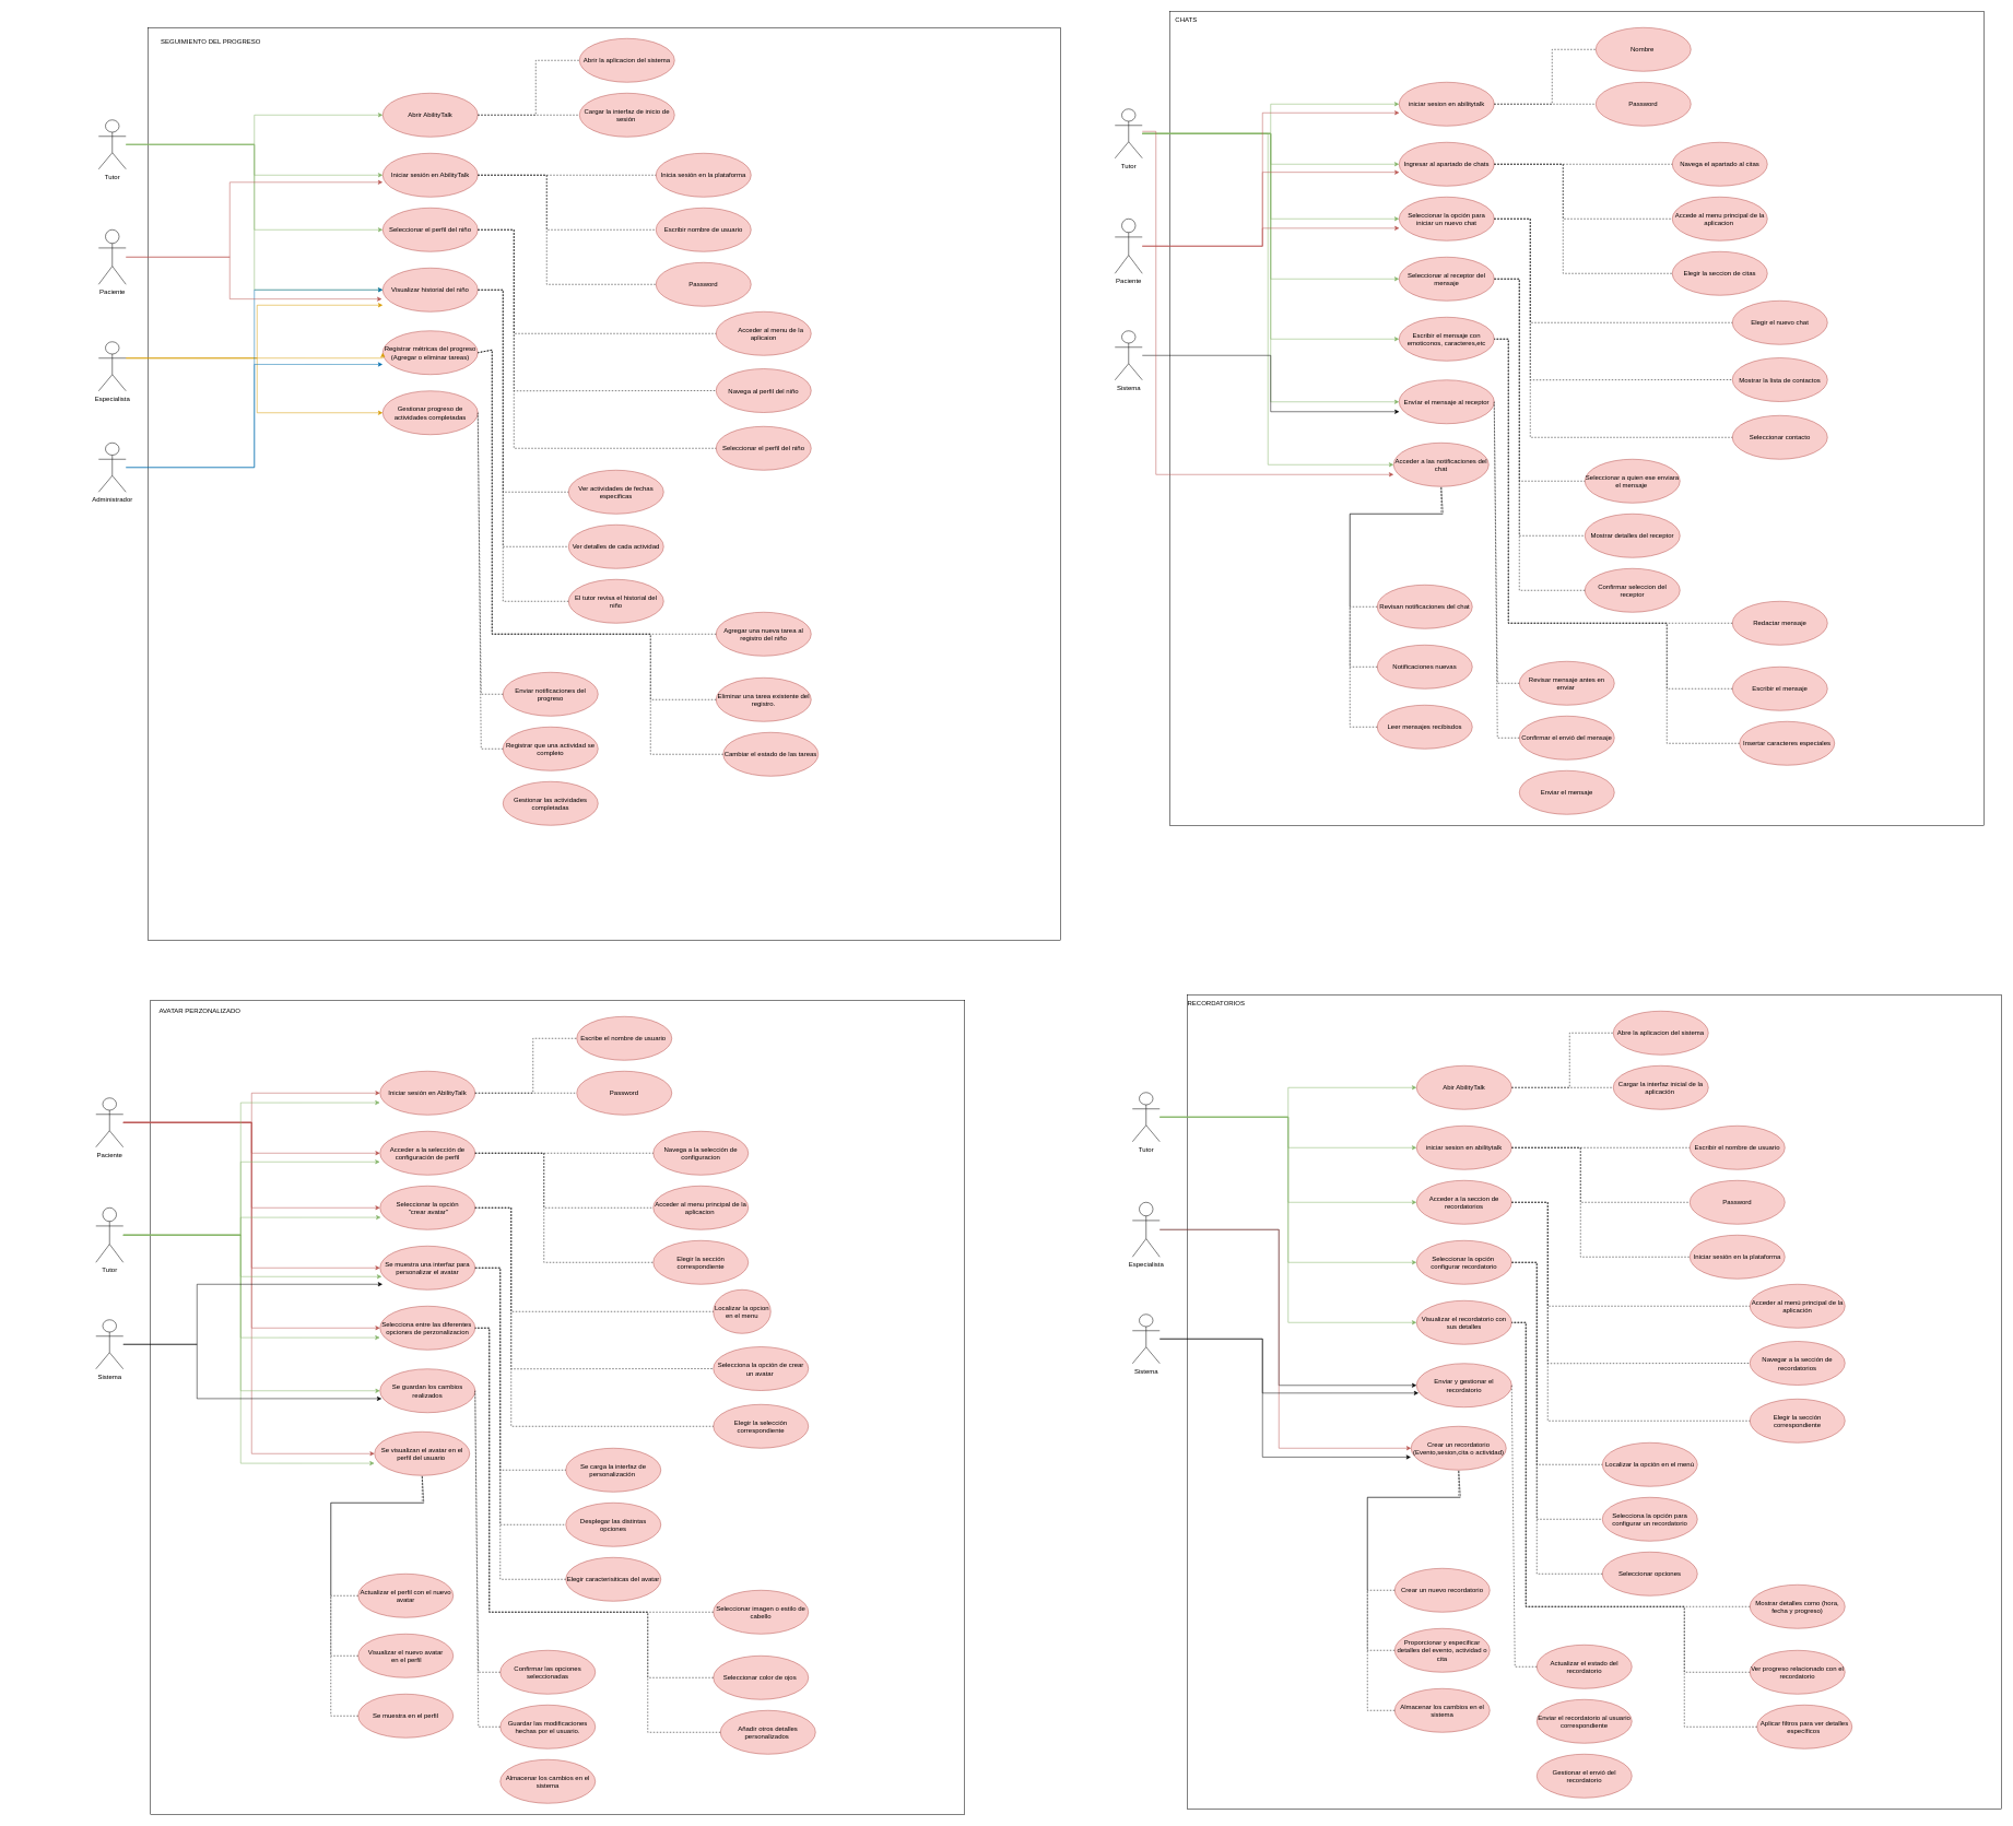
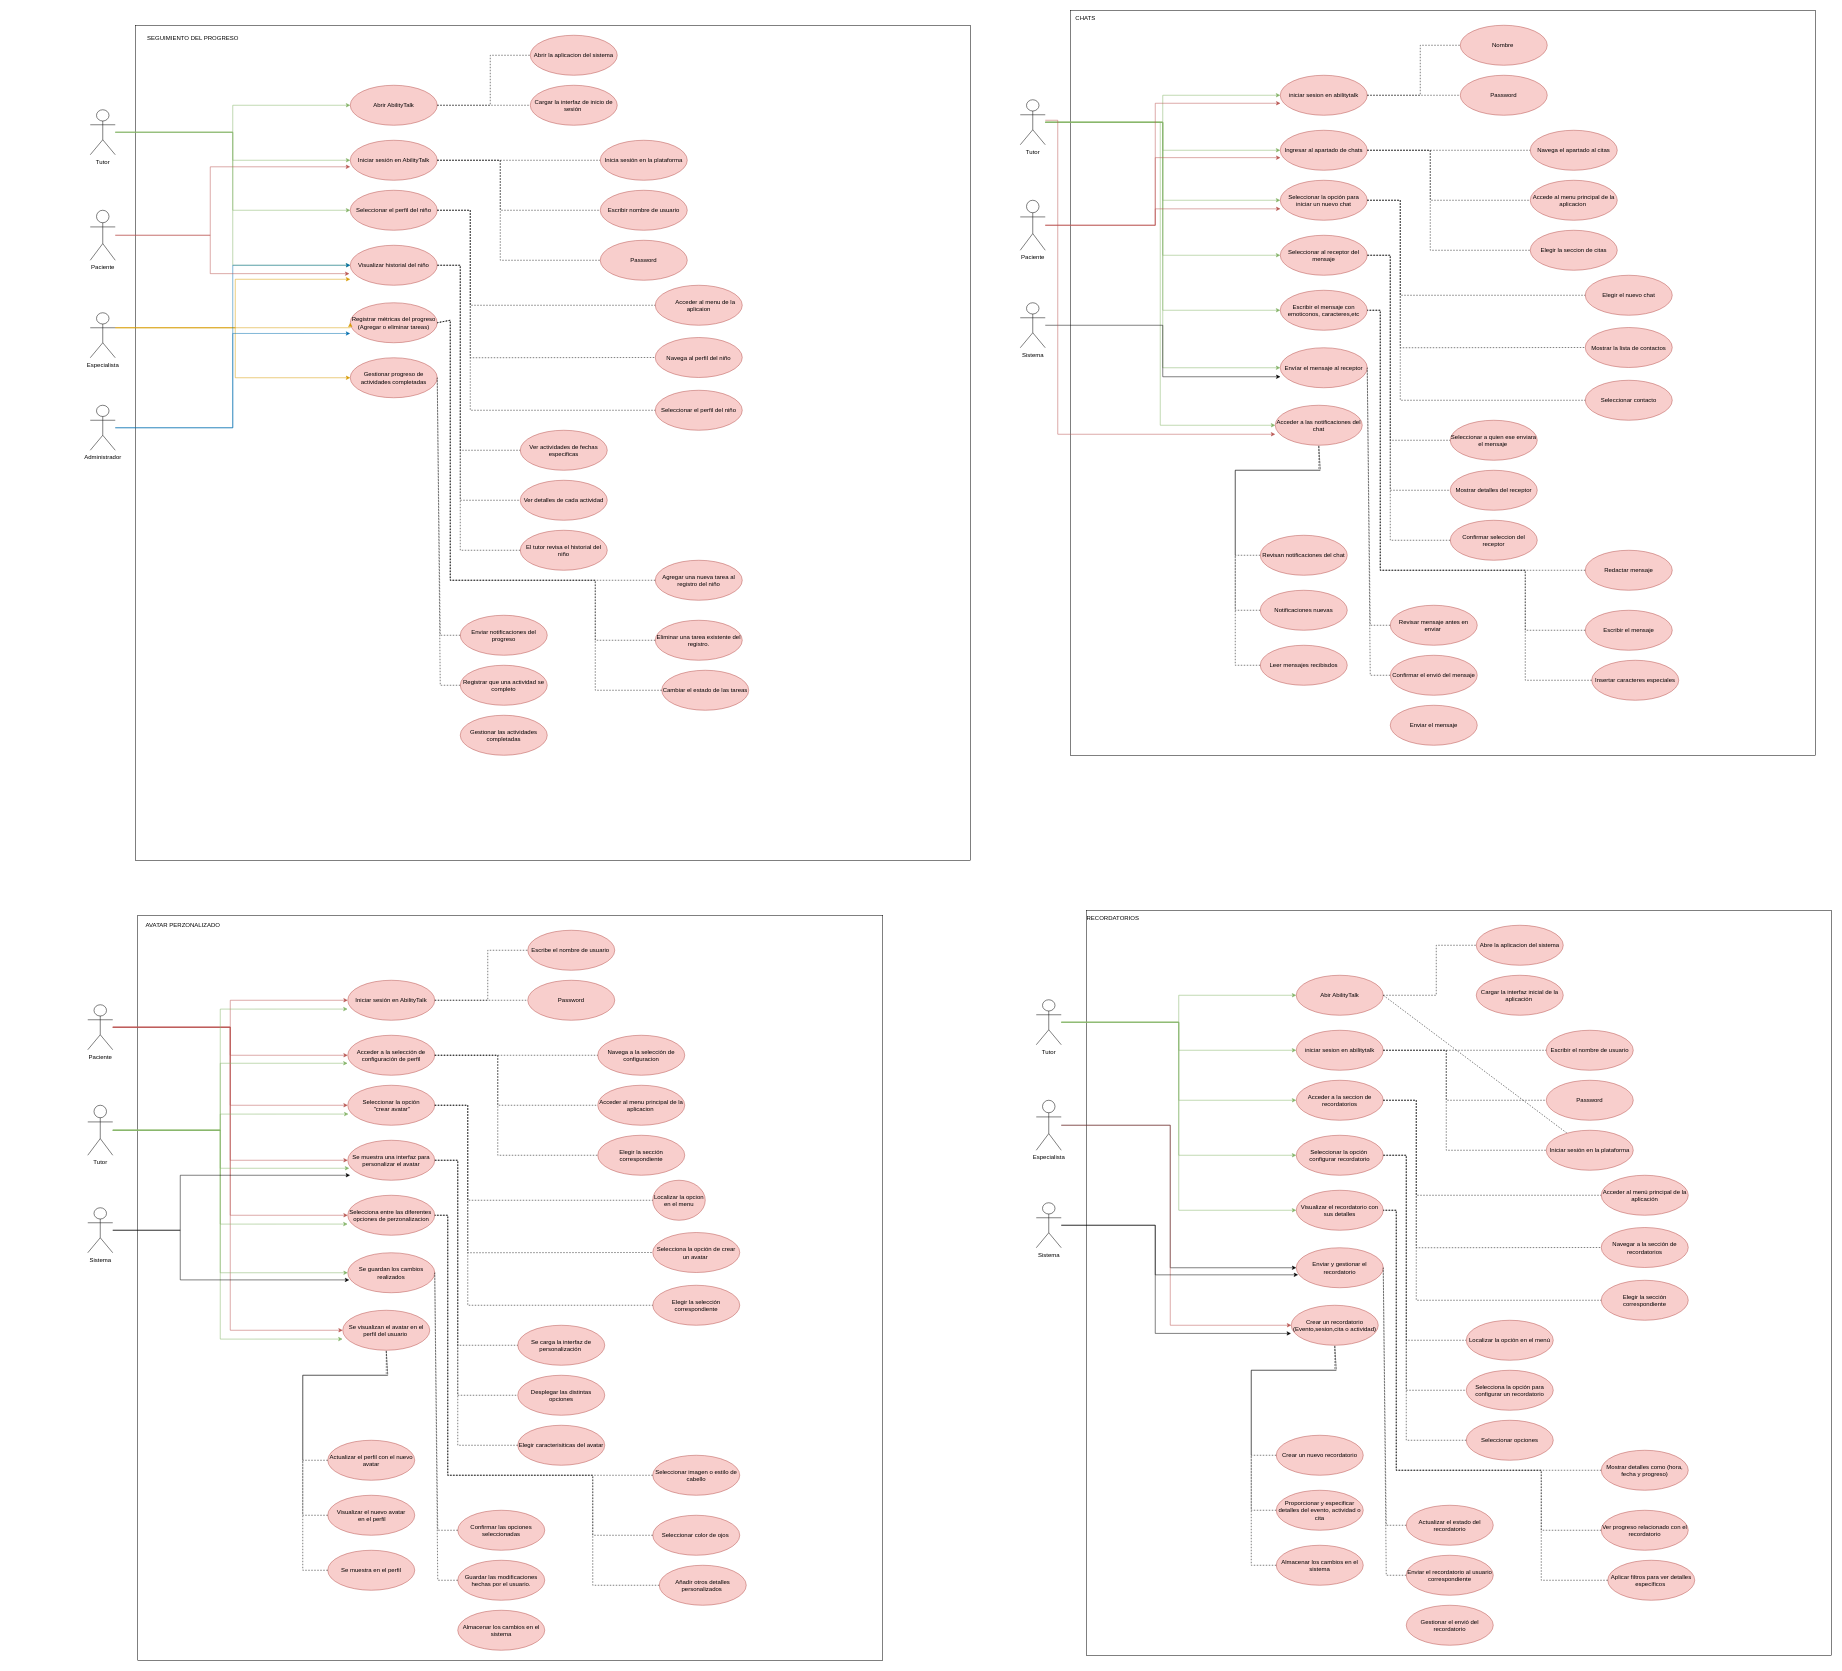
- <mxCell id="211" value="" style="endArrow=none;dashed=1;html=1;rounded=0;exitX=1;exitY=0.5;exitDx=0;exitDy=0;entryX=0;entryY=0.5;entryDx=0;entryDy=0;" edge="1" parent="1" source="197" target="209"><mxGeometry width="50" height="50" relative="1" as="geometry"><mxPoint x="2882" y="2070" as="sourcePoint" /><mxPoint x="2932" y="2020" as="targetPoint" /></mxGeometry></mxCell>
+ <mxCell id="211" value="" style="endArrow=none;dashed=1;html=1;rounded=0;exitX=1;exitY=0.5;exitDx=0;exitDy=0;" edge="1" parent="1" source="197" target="218"><mxGeometry width="50" height="50" relative="1" as="geometry"><mxPoint x="2882" y="2070" as="sourcePoint" /><mxPoint x="2932" y="2020" as="targetPoint" /></mxGeometry></mxCell>
+ <mxCell id="241" value="" style="endArrow=none;dashed=1;html=1;rounded=0;entryX=1;entryY=0.5;entryDx=0;entryDy=0;exitX=0;exitY=0.5;exitDx=0;exitDy=0;" edge="1" parent="1" source="238" target="202"><mxGeometry width="50" height="50" relative="1" as="geometry"><mxPoint x="2642" y="2890" as="sourcePoint" /><mxPoint x="2692" y="2840" as="targetPoint" /><Array as="points"><mxPoint x="2772" y="3150" /></Array></mxGeometry></mxCell>
